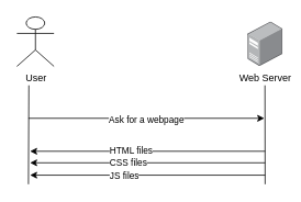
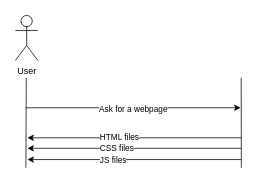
- <mxCell id="2" value="User" style="shape=umlActor;verticalLabelPosition=bottom;verticalAlign=top;html=1;outlineConnect=0;" vertex="1" parent="1"><mxGeometry x="20" y="20" width="45" height="60" as="geometry" /></mxCell>
+ <mxCell id="2" value="User" style="shape=umlActor;verticalLabelPosition=bottom;verticalAlign=top;html=1;outlineConnect=0;" vertex="1" parent="1"><mxGeometry x="20" y="20" width="30" height="60" as="geometry" /></mxCell>
- <mxCell id="3" value="Web Server" style="points=[];aspect=fixed;html=1;align=center;shadow=0;dashed=0;image;image=img/lib/allied_telesis/computer_and_terminals/Server_Desktop.svg;" vertex="1" parent="1"><mxGeometry x="300" y="26" width="42.6" height="54" as="geometry" /></mxCell>
